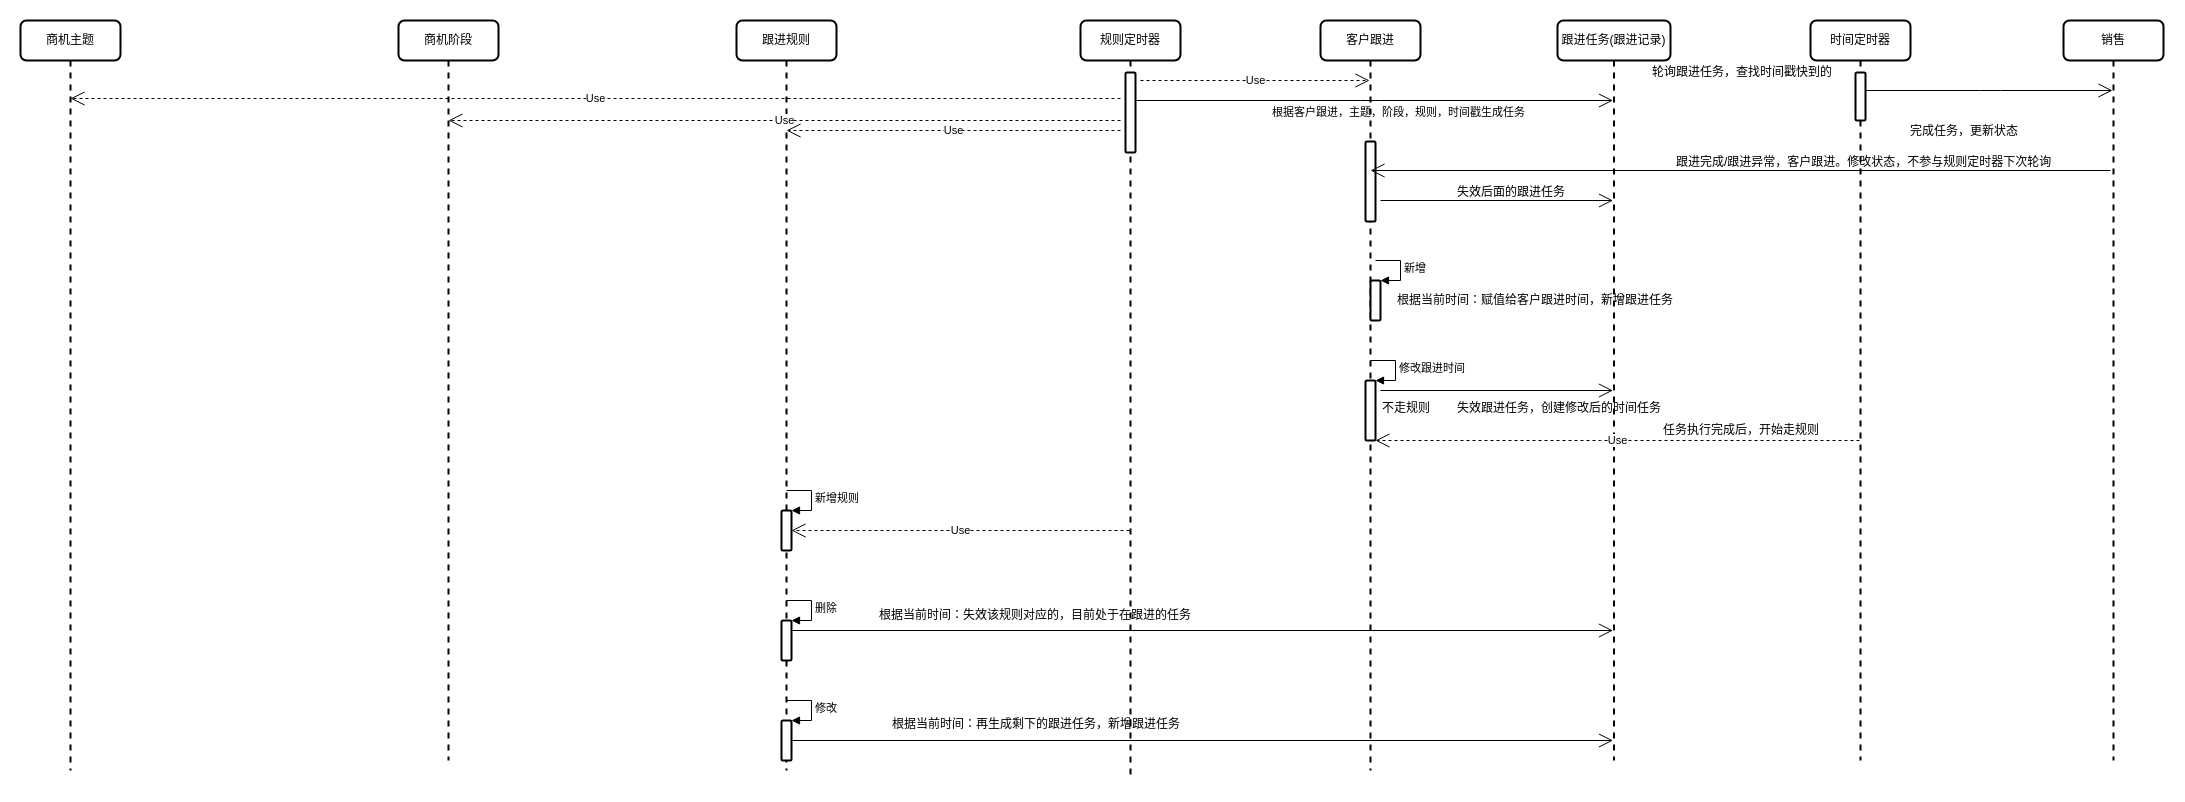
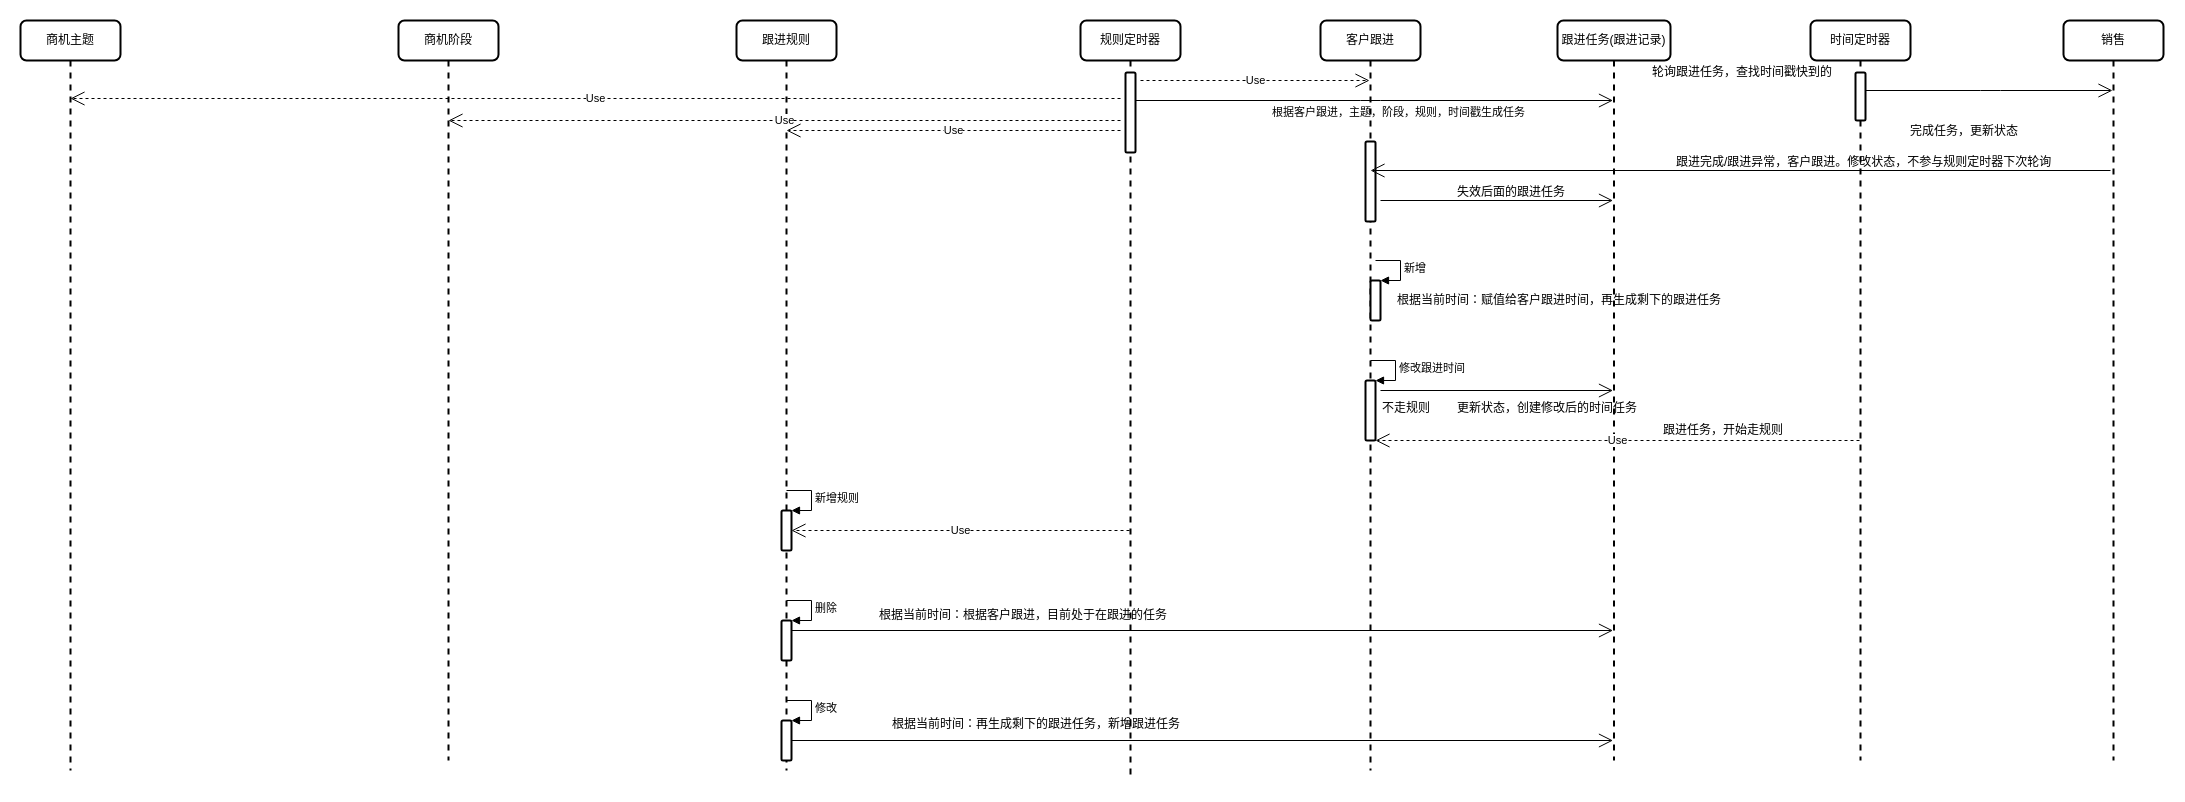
- <mxCell id="41" value="根据当前时间：赋值给客户跟进时间，新增跟进任务" style="text;html=1;resizable=0;points=[];autosize=1;align=left;verticalAlign=top;spacingTop=-4;" vertex="1" parent="1"><mxGeometry x="1395" y="290" width="340" height="20" as="geometry" /></mxCell>
+ <mxCell id="41" value="根据当前时间：赋值给客户跟进时间，再生成剩下的跟进任务" style="text;html=1;resizable=0;points=[];autosize=1;align=left;verticalAlign=top;spacingTop=-4;" vertex="1" parent="1"><mxGeometry x="1395" y="290" width="340" height="20" as="geometry" /></mxCell>
- <mxCell id="37" value="失效跟进任务，创建修改后的时间任务" style="text;html=1;resizable=0;points=[];autosize=1;align=left;verticalAlign=top;spacingTop=-4;" vertex="1" parent="1"><mxGeometry x="1455" y="398" width="220" height="20" as="geometry" /></mxCell>
+ <mxCell id="37" value="更新状态，创建修改后的时间任务" style="text;html=1;resizable=0;points=[];autosize=1;align=left;verticalAlign=top;spacingTop=-4;" vertex="1" parent="1"><mxGeometry x="1455" y="398" width="220" height="20" as="geometry" /></mxCell>
- <mxCell id="40" value="任务执行完成后，开始走规则" style="text;html=1;resizable=0;points=[];autosize=1;align=left;verticalAlign=top;spacingTop=-4;" vertex="1" parent="1"><mxGeometry x="1661" y="420" width="170" height="20" as="geometry" /></mxCell>
+ <mxCell id="40" value="跟进任务，开始走规则" style="text;html=1;resizable=0;points=[];autosize=1;align=left;verticalAlign=top;spacingTop=-4;" vertex="1" parent="1"><mxGeometry x="1661" y="420" width="170" height="20" as="geometry" /></mxCell>
- <mxCell id="44" value="根据当前时间：失效该规则对应的，目前处于在跟进的任务" style="text;html=1;resizable=0;points=[];autosize=1;align=left;verticalAlign=top;spacingTop=-4;" vertex="1" parent="1"><mxGeometry x="877" y="605" width="330" height="20" as="geometry" /></mxCell>
+ <mxCell id="44" value="根据当前时间：根据客户跟进，目前处于在跟进的任务" style="text;html=1;resizable=0;points=[];autosize=1;align=left;verticalAlign=top;spacingTop=-4;" vertex="1" parent="1"><mxGeometry x="877" y="605" width="330" height="20" as="geometry" /></mxCell>
